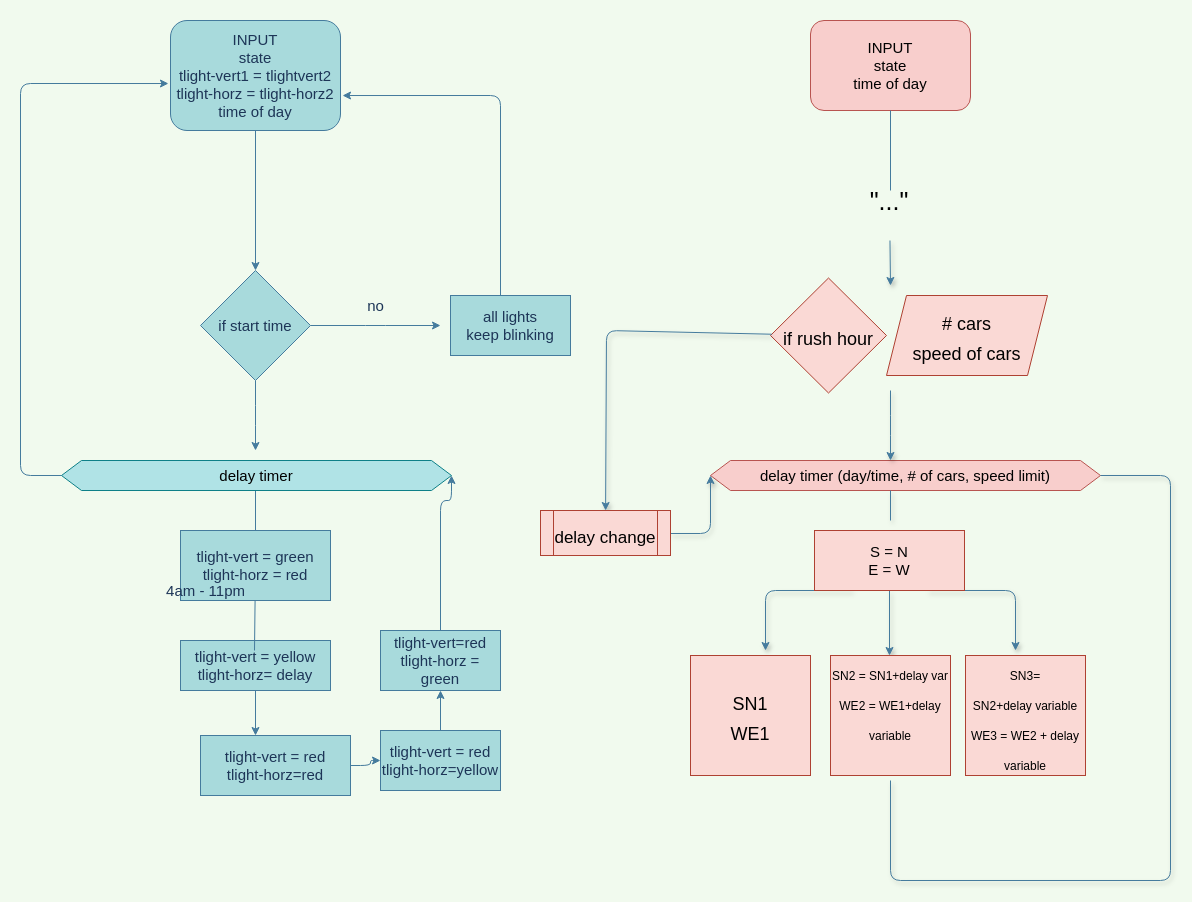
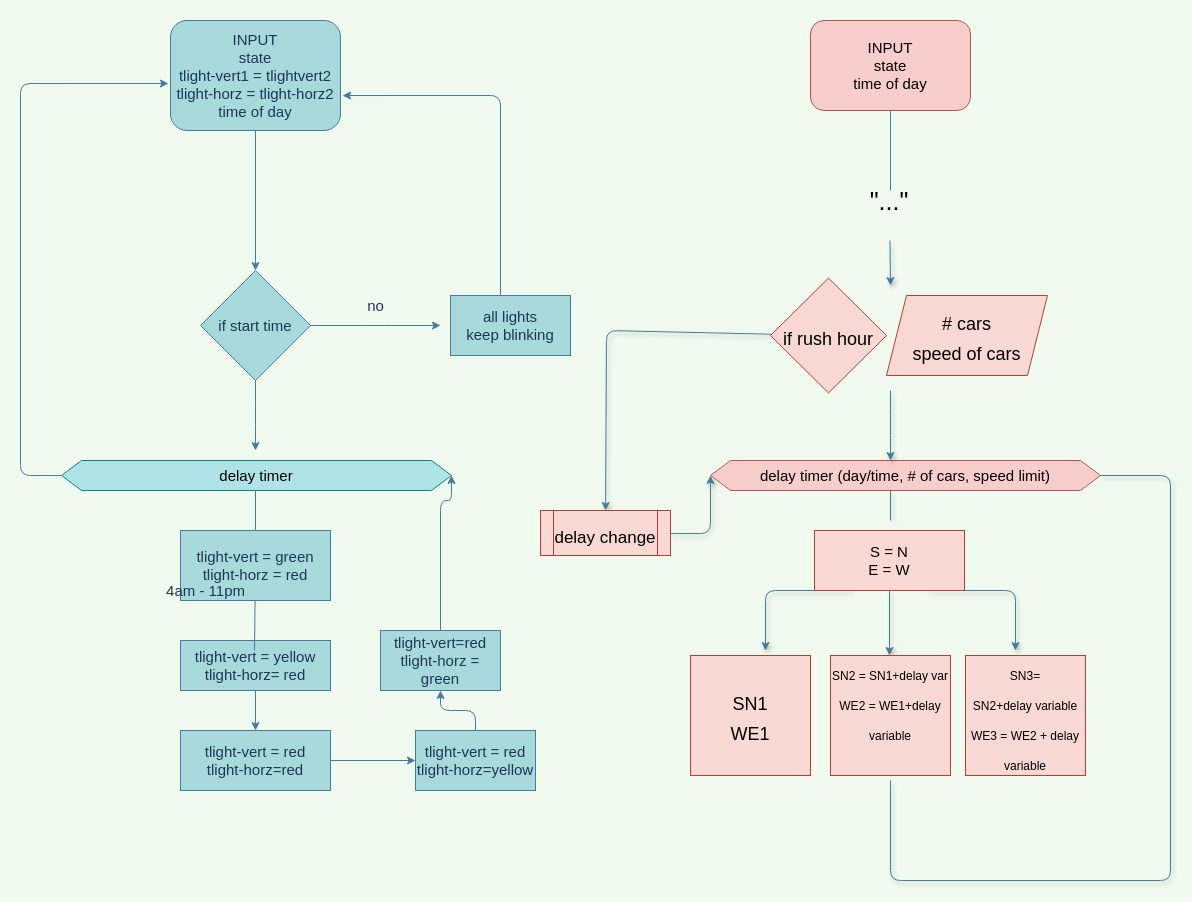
- <mxCell id="16" value="tlight-vert = yellow&lt;br&gt;tlight-horz= delay" style="whiteSpace=wrap;html=1;rounded=0;sketch=0;fontSize=15;fontColor=#1D3557;strokeColor=#457B9D;fillColor=#A8DADC;" parent="1" vertex="1"><mxGeometry x="180" y="640" width="150" height="50" as="geometry" /></mxCell>
+ <mxCell id="16" value="tlight-vert = yellow&lt;br&gt;tlight-horz= red" style="whiteSpace=wrap;html=1;rounded=0;sketch=0;fontSize=15;fontColor=#1D3557;strokeColor=#457B9D;fillColor=#A8DADC;" parent="1" vertex="1"><mxGeometry x="180" y="640" width="150" height="50" as="geometry" /></mxCell>
- <mxCell id="21" value="tlight-vert = red&lt;br&gt;tlight-horz=yellow" style="whiteSpace=wrap;html=1;rounded=0;sketch=0;fontSize=15;fontColor=#1D3557;strokeColor=#457B9D;fillColor=#A8DADC;" parent="1" vertex="1"><mxGeometry x="380" y="730" width="120" height="60" as="geometry" /></mxCell>
+ <mxCell id="21" value="tlight-vert = red&lt;br&gt;tlight-horz=yellow" style="whiteSpace=wrap;html=1;rounded=0;sketch=0;fontSize=15;fontColor=#1D3557;strokeColor=#457B9D;fillColor=#A8DADC;" parent="1" vertex="1"><mxGeometry x="415" y="730" width="120" height="60" as="geometry" /></mxCell>
- <mxCell id="19" value="tlight-vert = red&lt;br&gt;tlight-horz=red" style="whiteSpace=wrap;html=1;rounded=0;sketch=0;fontSize=15;fontColor=#1D3557;strokeColor=#457B9D;fillColor=#A8DADC;" parent="1" vertex="1"><mxGeometry x="200" y="735" width="150" height="60" as="geometry" /></mxCell>
+ <mxCell id="19" value="tlight-vert = red&lt;br&gt;tlight-horz=red" style="whiteSpace=wrap;html=1;rounded=0;sketch=0;fontSize=15;fontColor=#1D3557;strokeColor=#457B9D;fillColor=#A8DADC;" parent="1" vertex="1"><mxGeometry x="180" y="730" width="150" height="60" as="geometry" /></mxCell>
